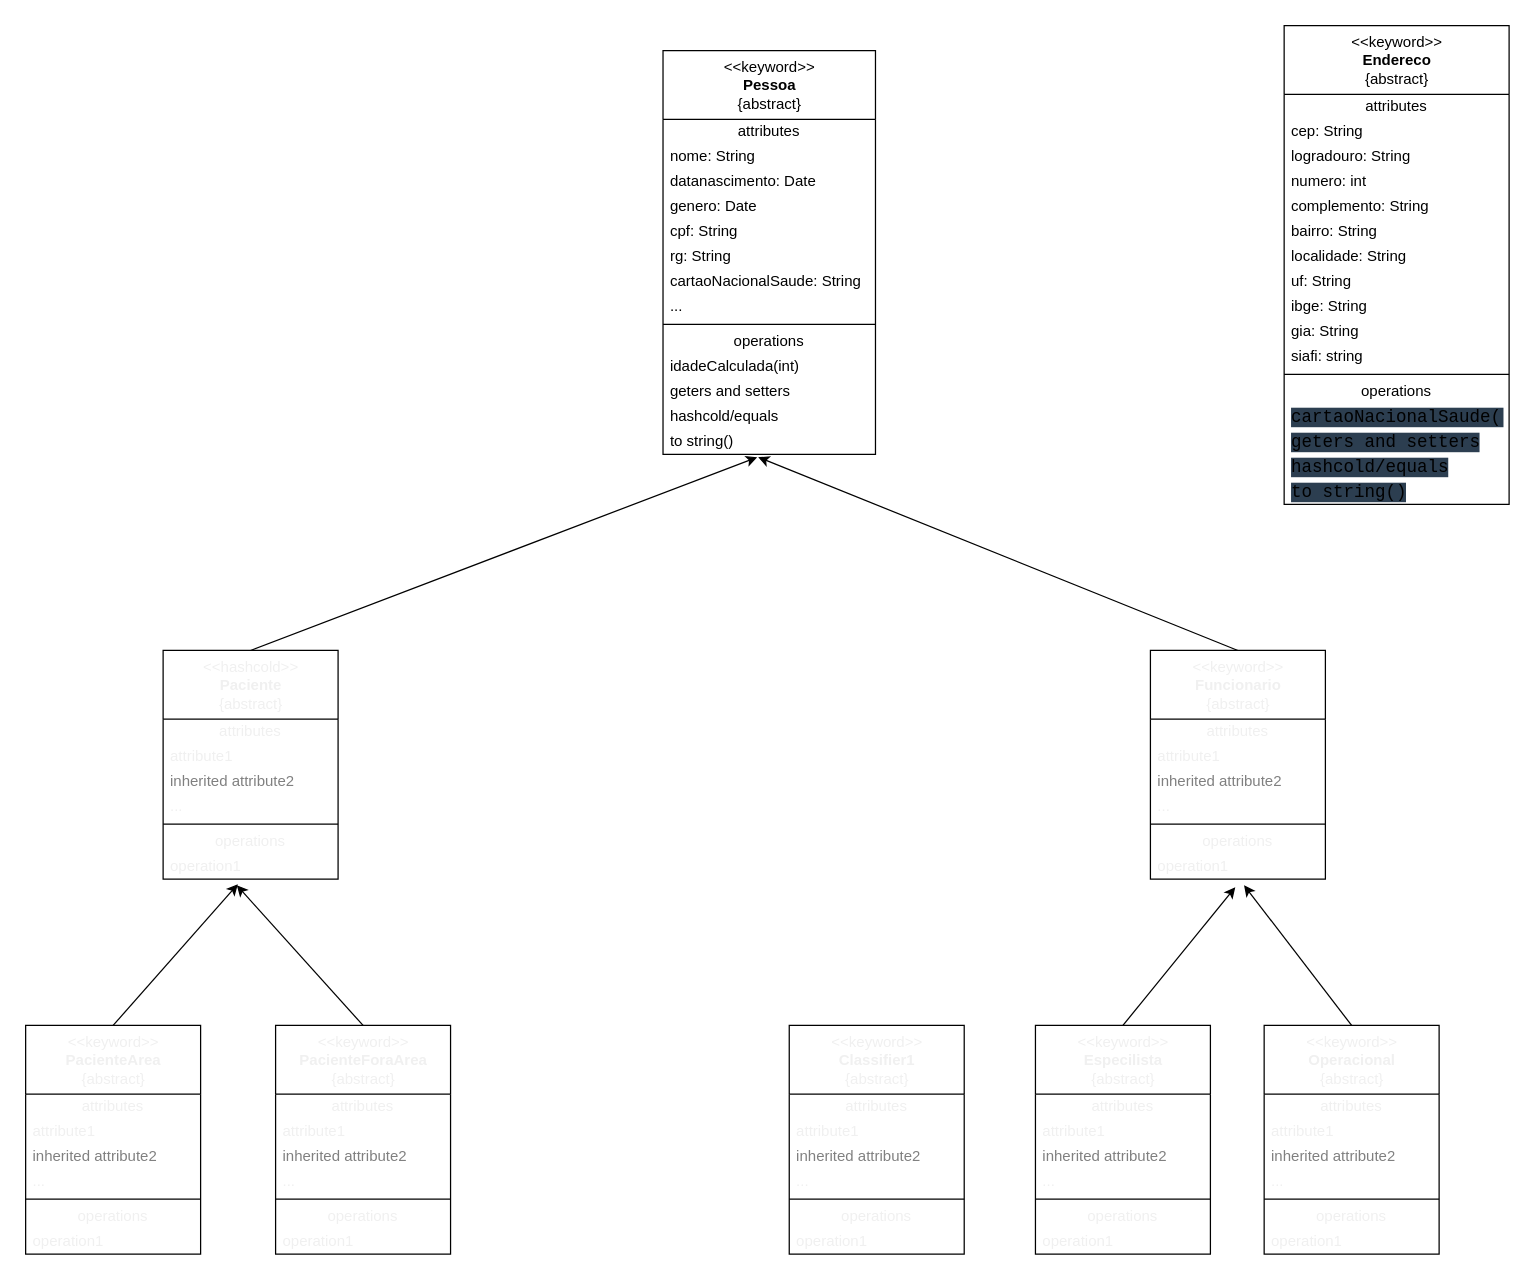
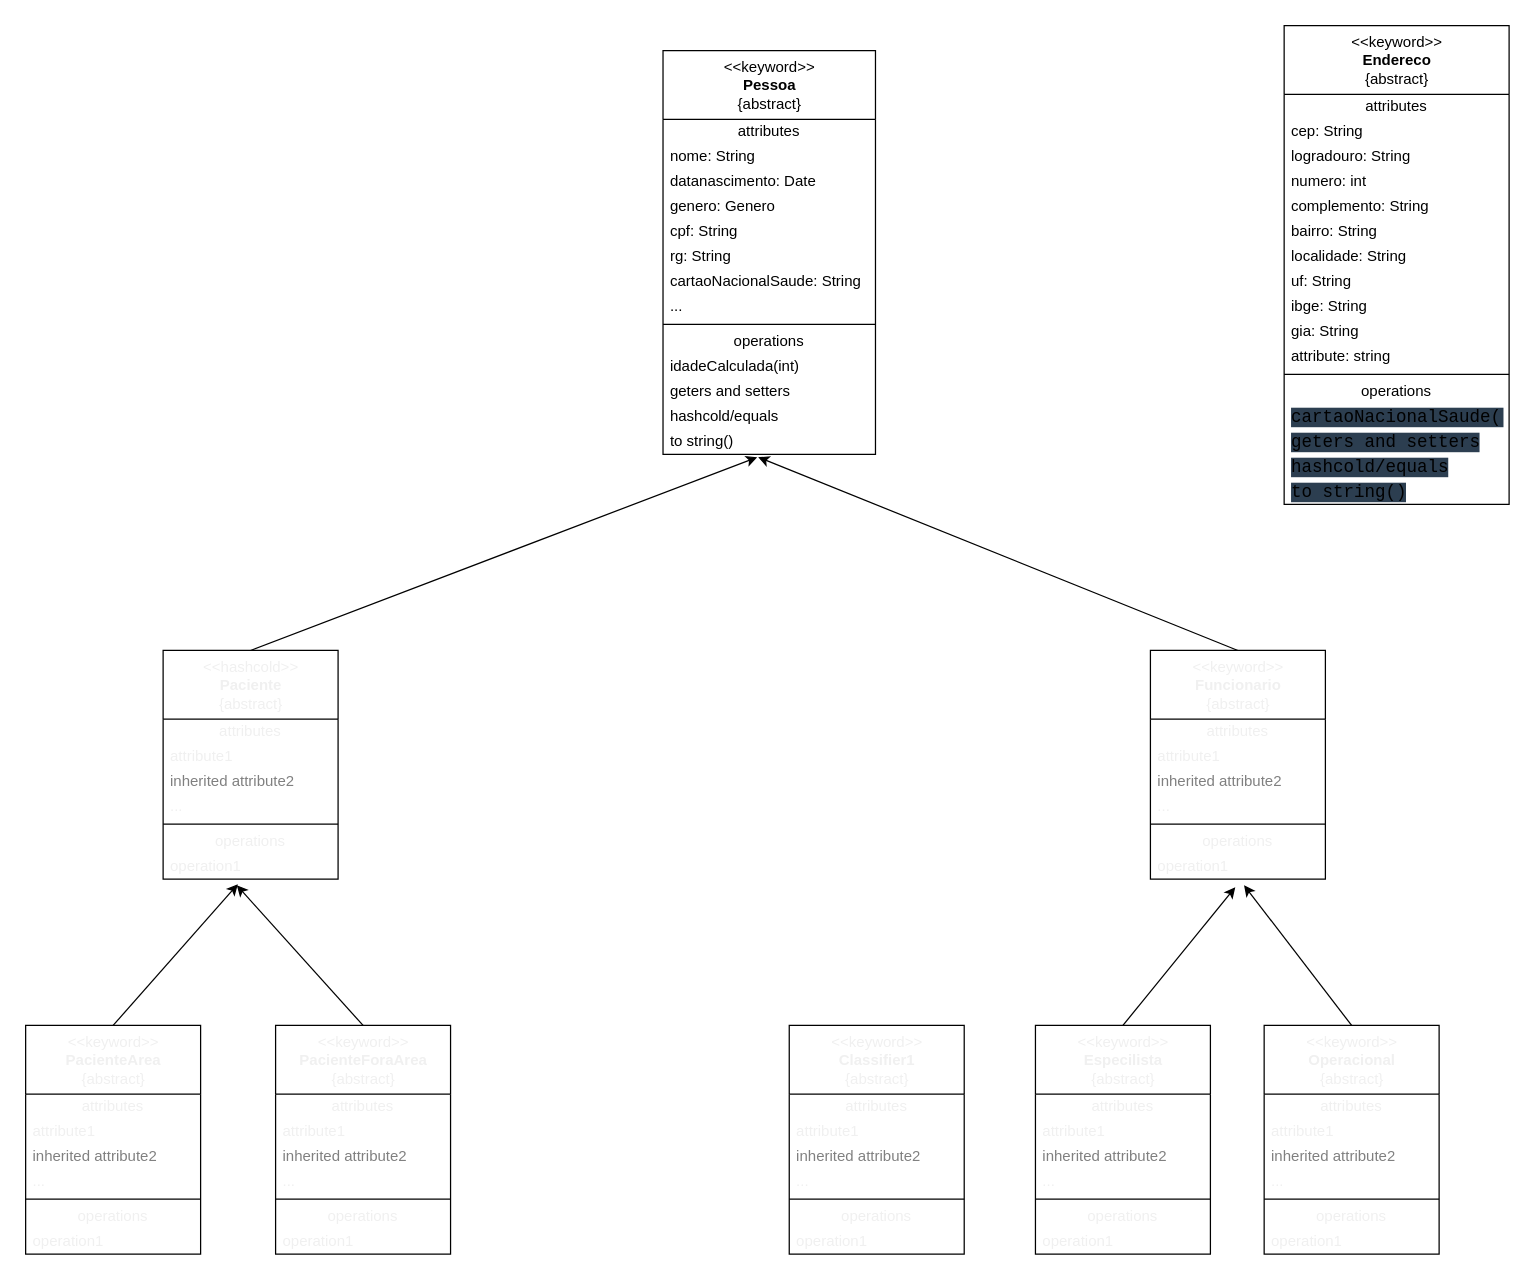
- <mxCell id="6" value="genero: Date" style="text;html=1;strokeColor=none;fillColor=none;align=left;verticalAlign=middle;spacingLeft=4;spacingRight=4;overflow=hidden;rotatable=0;points=[[0,0.5],[1,0.5]];portConstraint=eastwest;" vertex="1" parent="2"><mxGeometry y="115" width="170" height="20" as="geometry" /></mxCell>
+ <mxCell id="6" value="genero: Genero" style="text;html=1;strokeColor=none;fillColor=none;align=left;verticalAlign=middle;spacingLeft=4;spacingRight=4;overflow=hidden;rotatable=0;points=[[0,0.5],[1,0.5]];portConstraint=eastwest;" vertex="1" parent="2"><mxGeometry y="115" width="170" height="20" as="geometry" /></mxCell>
- <mxCell id="28" value="siafi: string" style="text;html=1;strokeColor=none;fillColor=none;align=left;verticalAlign=middle;spacingLeft=4;spacingRight=4;overflow=hidden;rotatable=0;points=[[0,0.5],[1,0.5]];portConstraint=eastwest;" vertex="1" parent="17"><mxGeometry y="255" width="180" height="20" as="geometry" /></mxCell>
+ <mxCell id="28" value="attribute: string" style="text;html=1;strokeColor=none;fillColor=none;align=left;verticalAlign=middle;spacingLeft=4;spacingRight=4;overflow=hidden;rotatable=0;points=[[0,0.5],[1,0.5]];portConstraint=eastwest;" vertex="1" parent="17"><mxGeometry y="255" width="180" height="20" as="geometry" /></mxCell>
